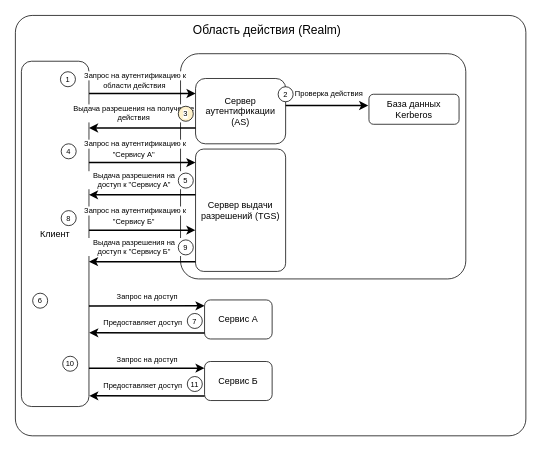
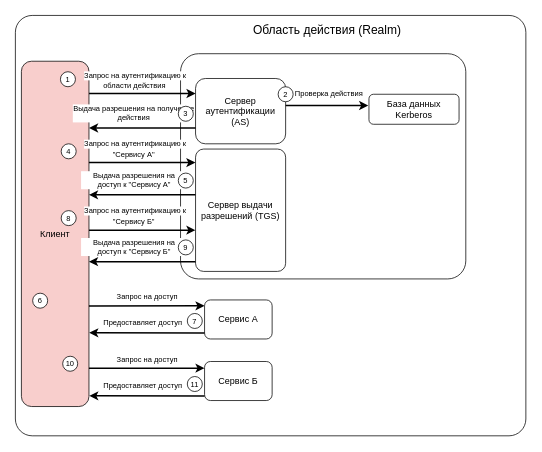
- <mxCell id="9" value="Область действия (Realm)" style="text;html=1;strokeColor=none;fillColor=none;align=center;verticalAlign=middle;whiteSpace=wrap;rounded=0;fontSize=16;" vertex="1" parent="1"><mxGeometry x="241" y="24" width="229" height="30" as="geometry" /></mxCell>
+ <mxCell id="9" value="Область действия (Realm)" style="text;html=1;strokeColor=none;fillColor=none;align=center;verticalAlign=middle;whiteSpace=wrap;rounded=0;fontSize=16;" vertex="1" parent="1"><mxGeometry x="321" y="24" width="229" height="30" as="geometry" /></mxCell>
- <mxCell id="19" value="3" style="ellipse;whiteSpace=wrap;html=1;aspect=fixed;labelBackgroundColor=default;fontSize=10;fillColor=#fff2cc;" vertex="1" parent="1"><mxGeometry x="237" y="141" width="20" height="20" as="geometry" /></mxCell>
+ <mxCell id="19" value="3" style="ellipse;whiteSpace=wrap;html=1;aspect=fixed;labelBackgroundColor=default;fontSize=10;" vertex="1" parent="1"><mxGeometry x="237" y="141" width="20" height="20" as="geometry" /></mxCell>
- <mxCell id="4" value="Клиент" style="rounded=1;whiteSpace=wrap;html=1;" vertex="1" parent="1"><mxGeometry x="28" y="81" width="90" height="460" as="geometry" /></mxCell>
+ <mxCell id="4" value="Клиент" style="rounded=1;whiteSpace=wrap;html=1;fillColor=#f8cecc;" vertex="1" parent="1"><mxGeometry x="28" y="81" width="90" height="460" as="geometry" /></mxCell>
